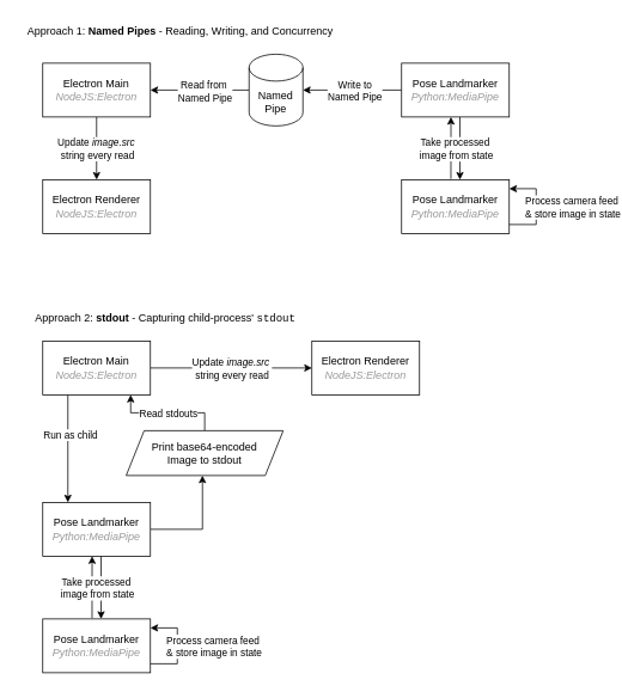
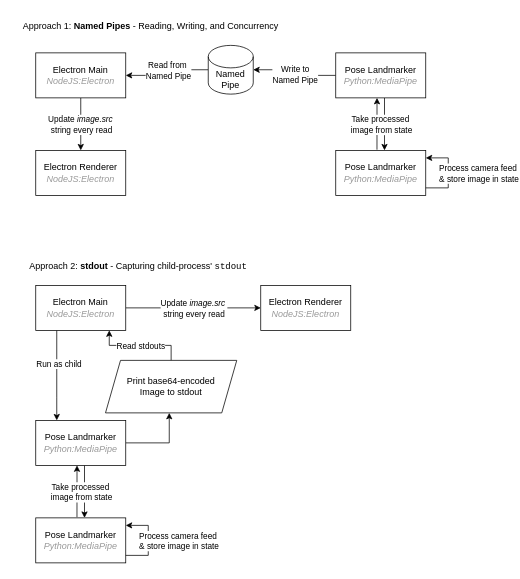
- <mxCell id="13" value="Named Pipe" style="shape=cylinder3;whiteSpace=wrap;html=1;boundedLbl=1;backgroundOutline=1;size=15;" vertex="1" parent="1"><mxGeometry x="277" y="60" width="60" height="80" as="geometry" /></mxCell>
+ <mxCell id="13" value="Named Pipe" style="shape=cylinder3;whiteSpace=wrap;html=1;boundedLbl=1;backgroundOutline=1;size=15;" vertex="1" parent="1"><mxGeometry x="277" y="60" width="60" height="65" as="geometry" /></mxCell>
- <mxCell id="36" value="Print b&lt;span style=&quot;background-color: initial;&quot;&gt;ase64-encoded&lt;/span&gt;&lt;div&gt;Image to stdout&lt;/div&gt;" style="shape=parallelogram;perimeter=parallelogramPerimeter;whiteSpace=wrap;html=1;fixedSize=1;" vertex="1" parent="1"><mxGeometry x="140" y="480" width="175" height="50" as="geometry" /></mxCell>
+ <mxCell id="36" value="Print b&lt;span style=&quot;background-color: initial;&quot;&gt;ase64-encoded&lt;/span&gt;&lt;div&gt;Image to stdout&lt;/div&gt;" style="shape=parallelogram;perimeter=parallelogramPerimeter;whiteSpace=wrap;html=1;fixedSize=1;" vertex="1" parent="1"><mxGeometry x="140" y="480" width="175" height="70" as="geometry" /></mxCell>
